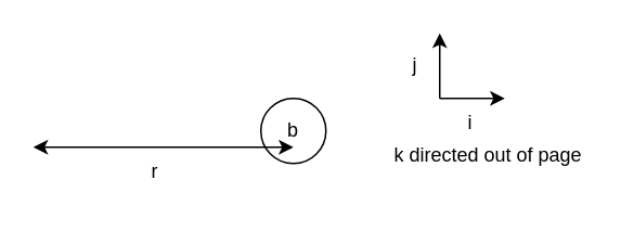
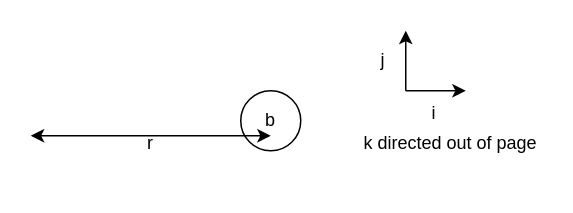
- <mxCell id="3" value="r" style="rounded=0;whiteSpace=wrap;html=1;strokeColor=none;" vertex="1" parent="1"><mxGeometry x="80" y="90" width="30" height="30" as="geometry" /></mxCell>
+ <mxCell id="3" value="r" style="rounded=0;whiteSpace=wrap;html=1;strokeColor=none;" vertex="1" parent="1"><mxGeometry x="85" y="80" width="30" height="30" as="geometry" /></mxCell>
